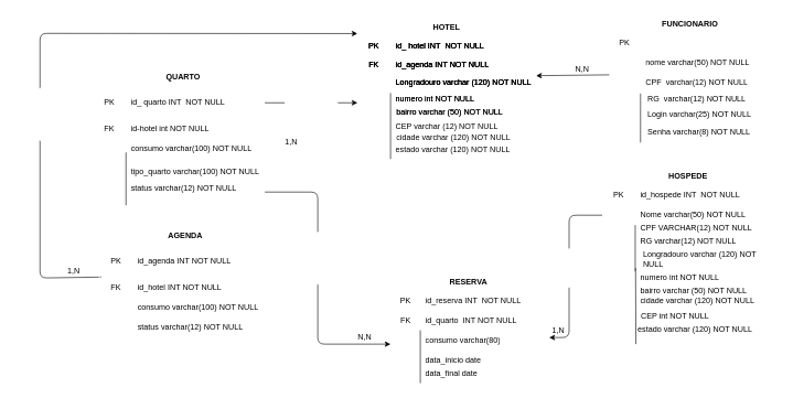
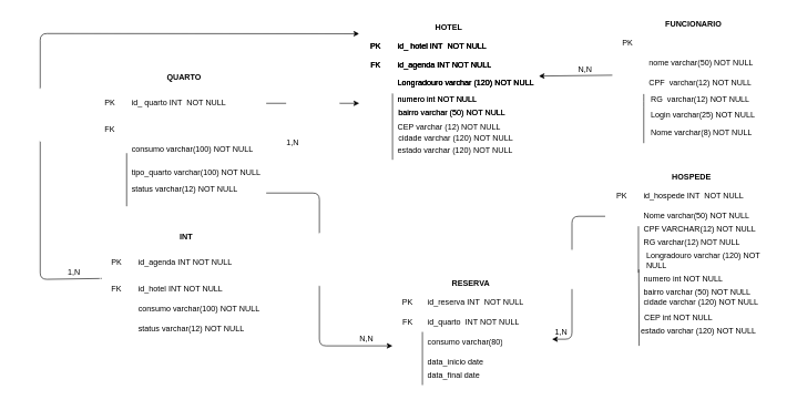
- <mxCell id="50" value="id-hotel int NOT NULL" style="shape=partialRectangle;html=1;whiteSpace=wrap;connectable=0;fillColor=none;top=0;left=0;bottom=0;right=0;align=left;spacingLeft=6;overflow=hidden;pointerEvents=1;strokeColor=#FFFFFF;" parent="48" vertex="1"><mxGeometry x="50" width="210" height="30" as="geometry"><mxRectangle width="210" height="30" as="alternateBounds" /></mxGeometry></mxCell>
- <mxCell id="70" value="Senha varchar(8) NOT NULL" style="shape=partialRectangle;html=1;whiteSpace=wrap;connectable=0;fillColor=none;top=0;left=0;bottom=0;right=0;align=left;spacingLeft=6;overflow=hidden;pointerEvents=1;strokeColor=#FFFFFF;" parent="1" vertex="1"><mxGeometry x="971" y="185" width="189" height="30" as="geometry"><mxRectangle width="206" height="30" as="alternateBounds" /></mxGeometry></mxCell>
+ <mxCell id="70" value="Nome varchar(8) NOT NULL" style="shape=partialRectangle;html=1;whiteSpace=wrap;connectable=0;fillColor=none;top=0;left=0;bottom=0;right=0;align=left;spacingLeft=6;overflow=hidden;pointerEvents=1;strokeColor=#FFFFFF;" parent="1" vertex="1"><mxGeometry x="971" y="185" width="189" height="30" as="geometry"><mxRectangle width="206" height="30" as="alternateBounds" /></mxGeometry></mxCell>
- <mxCell id="56" value="AGENDA" style="shape=table;startSize=30;container=1;collapsible=0;childLayout=tableLayout;fixedRows=1;rowLines=0;fontStyle=1;align=center;pointerEvents=1;strokeColor=#FFFFFF;" parent="1" vertex="1"><mxGeometry x="150" y="340" width="260" height="170" as="geometry" /></mxCell>
+ <mxCell id="56" value="INT" style="shape=table;startSize=30;container=1;collapsible=0;childLayout=tableLayout;fixedRows=1;rowLines=0;fontStyle=1;align=center;pointerEvents=1;strokeColor=#FFFFFF;" parent="1" vertex="1"><mxGeometry x="150" y="340" width="260" height="170" as="geometry" /></mxCell>
